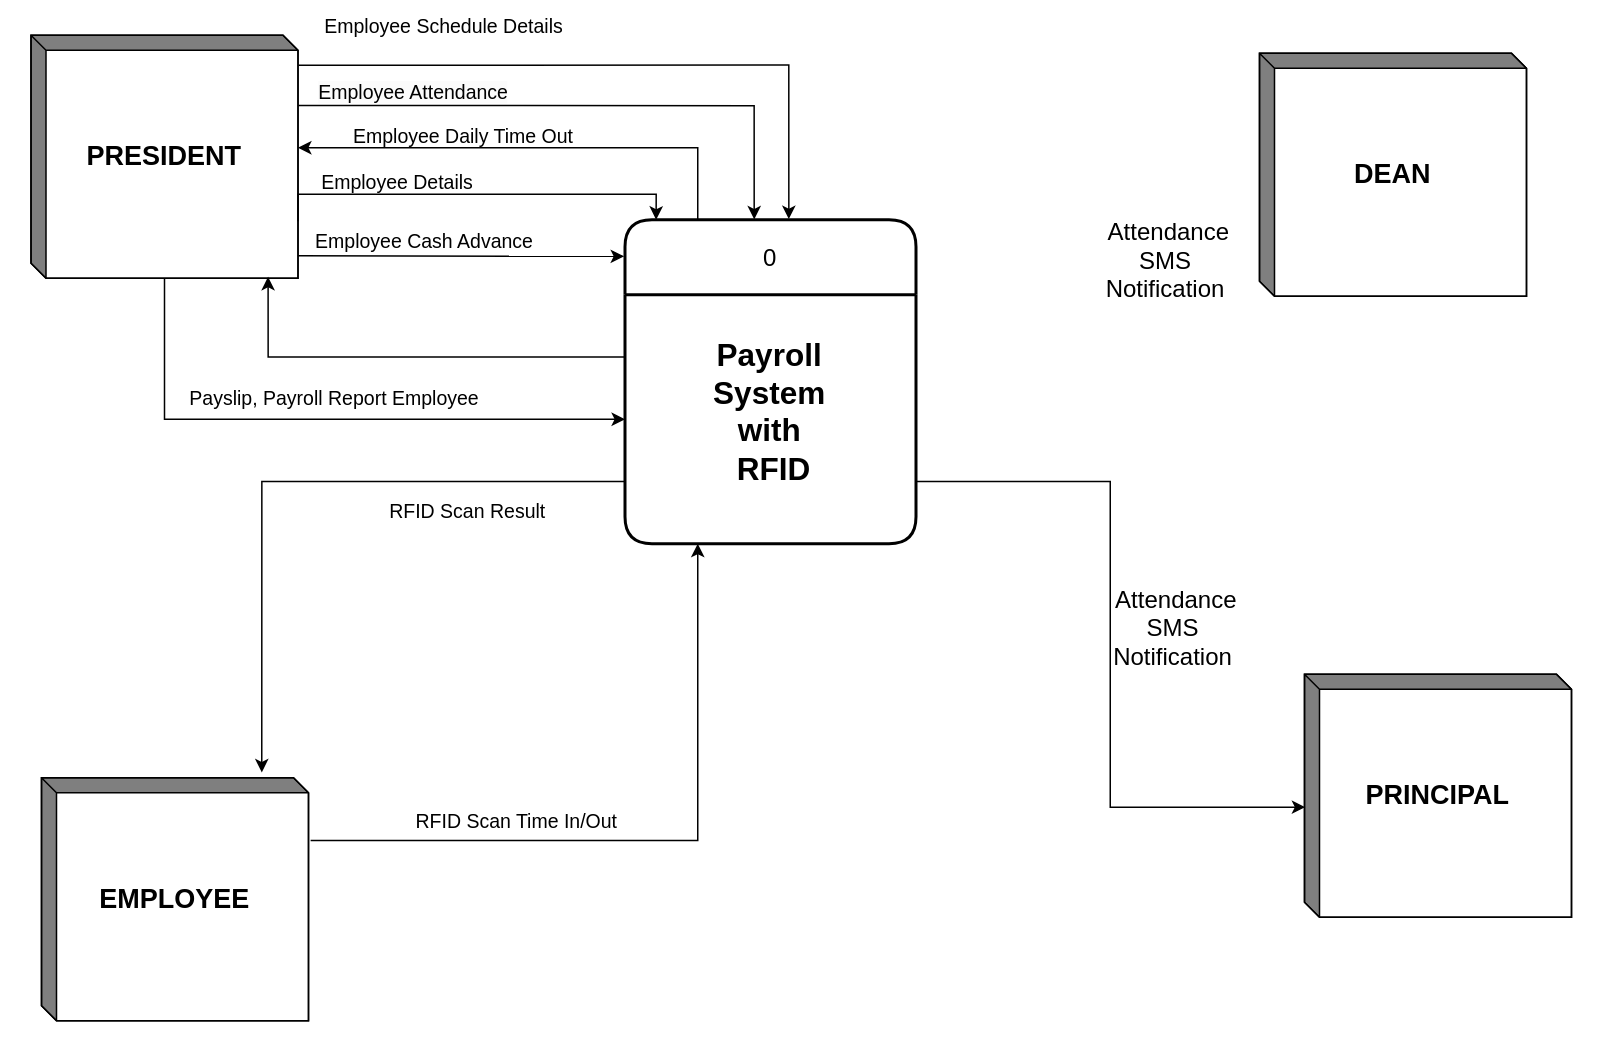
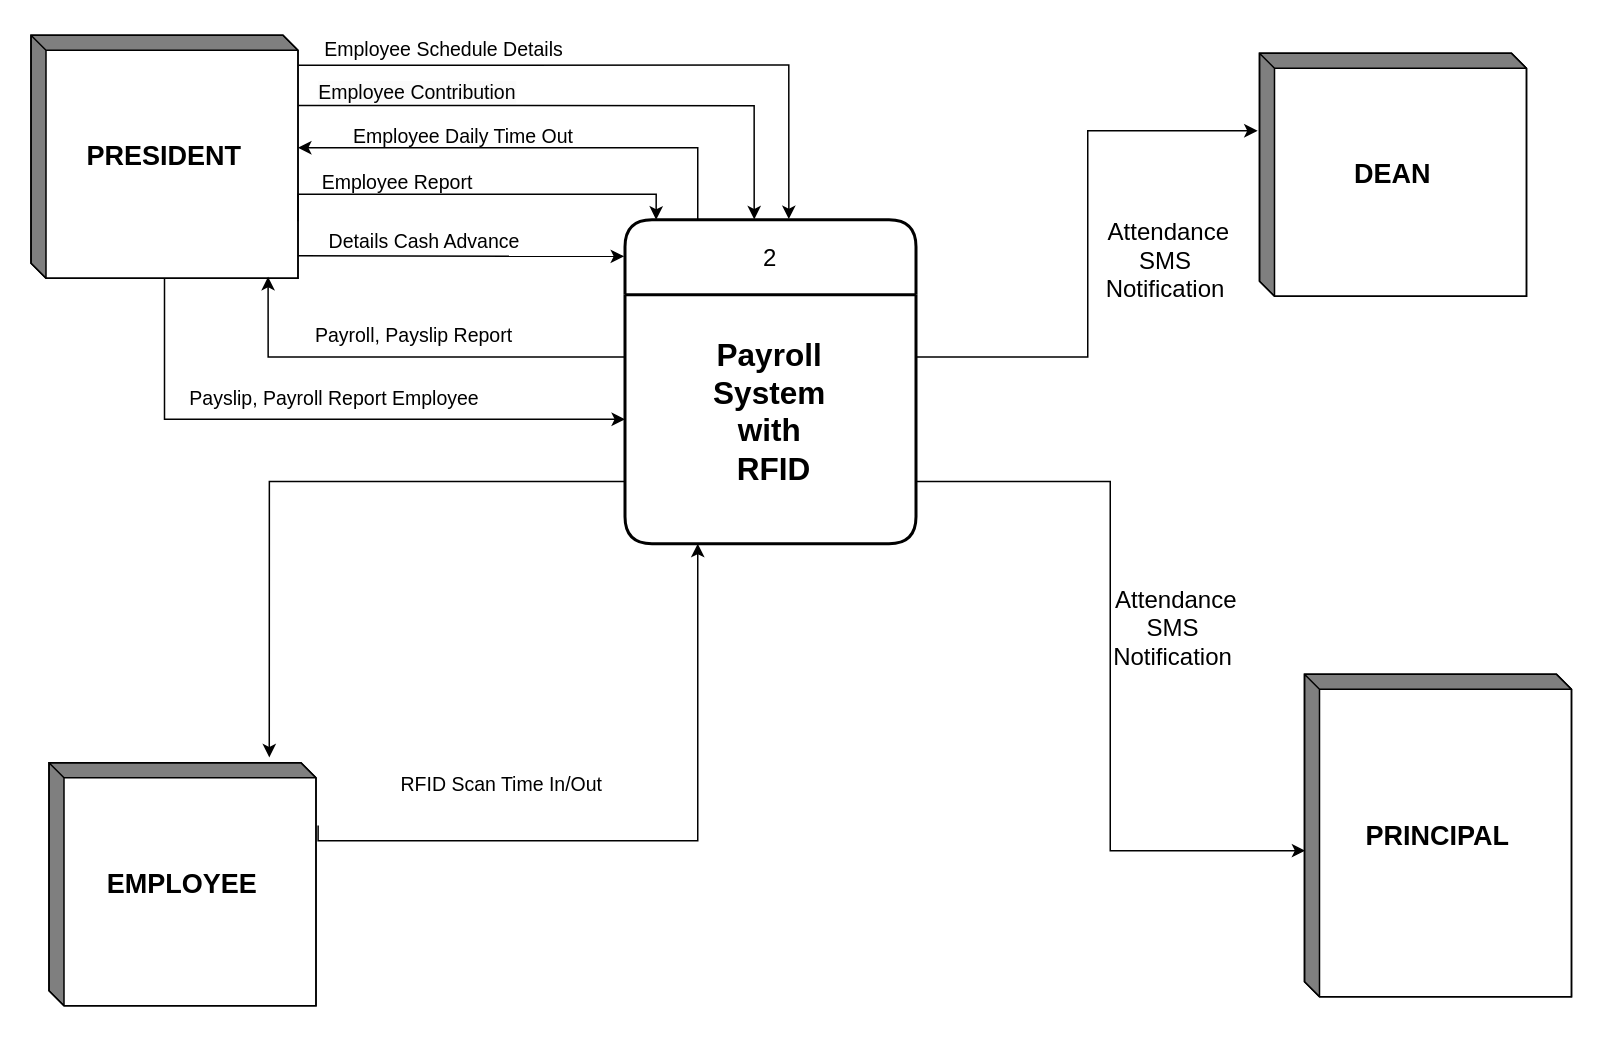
- <mxCell id="5" value="&lt;font style=&quot;font-size: 13px;&quot;&gt;Employee Schedule Details&lt;/font&gt;" style="text;html=1;align=left;verticalAlign=middle;whiteSpace=wrap;rounded=0;fontColor=#000000;" parent="1" vertex="1"><mxGeometry x="214" y="5" width="164" height="23" as="geometry" /></mxCell>
+ <mxCell id="5" value="&lt;font style=&quot;font-size: 13px;&quot;&gt;Employee Schedule Details&lt;/font&gt;" style="text;html=1;align=left;verticalAlign=middle;whiteSpace=wrap;rounded=0;fontColor=#000000;" parent="1" vertex="1"><mxGeometry x="214" y="20" width="164" height="23" as="geometry" /></mxCell>
- <mxCell id="27" value="&lt;span style=&quot;color: rgb(0, 0, 0); font-family: Helvetica; font-size: 13px; font-style: normal; font-variant-ligatures: normal; font-variant-caps: normal; font-weight: 400; letter-spacing: normal; orphans: 2; text-align: center; text-indent: 0px; text-transform: none; widows: 2; word-spacing: 0px; -webkit-text-stroke-width: 0px; white-space: normal; background-color: rgb(251, 251, 251); text-decoration-thickness: initial; text-decoration-style: initial; text-decoration-color: initial; display: inline !important; float: none;&quot;&gt;Employee Attendance&lt;/span&gt;" style="text;whiteSpace=wrap;html=1;" parent="1" vertex="1"><mxGeometry x="209.5" y="47" width="173" height="38" as="geometry" /></mxCell>
+ <mxCell id="27" value="&lt;span style=&quot;color: rgb(0, 0, 0); font-family: Helvetica; font-size: 13px; font-style: normal; font-variant-ligatures: normal; font-variant-caps: normal; font-weight: 400; letter-spacing: normal; orphans: 2; text-align: center; text-indent: 0px; text-transform: none; widows: 2; word-spacing: 0px; -webkit-text-stroke-width: 0px; white-space: normal; background-color: rgb(251, 251, 251); text-decoration-thickness: initial; text-decoration-style: initial; text-decoration-color: initial; display: inline !important; float: none;&quot;&gt;Employee Contribution&lt;/span&gt;" style="text;whiteSpace=wrap;html=1;" parent="1" vertex="1"><mxGeometry x="209.5" y="47" width="173" height="38" as="geometry" /></mxCell>
- <mxCell id="6" value="&lt;font style=&quot;font-size: 13px;&quot;&gt;Employee Details&lt;/font&gt;" style="text;html=1;align=center;verticalAlign=middle;whiteSpace=wrap;rounded=0;fontColor=#000000;" parent="1" vertex="1"><mxGeometry x="197" y="110" width="135" height="21" as="geometry" /></mxCell>
+ <mxCell id="6" value="&lt;font style=&quot;font-size: 13px;&quot;&gt;Employee Report&lt;/font&gt;" style="text;html=1;align=center;verticalAlign=middle;whiteSpace=wrap;rounded=0;fontColor=#000000;" parent="1" vertex="1"><mxGeometry x="197" y="110" width="135" height="21" as="geometry" /></mxCell>
- <mxCell id="25" value="&lt;font style=&quot;font-size: 13px;&quot;&gt;Employee Cash Advance&lt;/font&gt;" style="text;html=1;align=center;verticalAlign=middle;whiteSpace=wrap;rounded=0;fontColor=#000000;" parent="1" vertex="1"><mxGeometry x="197" y="149" width="171" height="21" as="geometry" /></mxCell>
+ <mxCell id="25" value="&lt;font style=&quot;font-size: 13px;&quot;&gt;Details Cash Advance&lt;/font&gt;" style="text;html=1;align=center;verticalAlign=middle;whiteSpace=wrap;rounded=0;fontColor=#000000;" parent="1" vertex="1"><mxGeometry x="197" y="149" width="171" height="21" as="geometry" /></mxCell>
+ <mxCell id="17" style="edgeStyle=orthogonalEdgeStyle;rounded=0;orthogonalLoop=1;jettySize=auto;html=1;exitX=1;exitY=0.25;exitDx=0;exitDy=0;entryX=-0.007;entryY=0.319;entryDx=0;entryDy=0;entryPerimeter=0;" parent="1" source="14" target="12" edge="1"><mxGeometry relative="1" as="geometry"><mxPoint x="856.947" y="237.632" as="targetPoint" /></mxGeometry></mxCell>
- <mxCell id="13" value="&lt;font style=&quot;font-size: 16px;&quot;&gt;0&lt;/font&gt;" style="swimlane;childLayout=stackLayout;horizontal=1;startSize=50;horizontalStack=0;rounded=1;fontSize=14;fontStyle=0;strokeWidth=2;resizeParent=0;resizeLast=1;shadow=0;dashed=0;align=center;arcSize=12;whiteSpace=wrap;html=1;swimlaneLine=1;" parent="1" vertex="1"><mxGeometry x="416" y="146" width="194" height="216" as="geometry" /></mxCell>
+ <mxCell id="13" value="&lt;font style=&quot;font-size: 16px;&quot;&gt;2&lt;/font&gt;" style="swimlane;childLayout=stackLayout;horizontal=1;startSize=50;horizontalStack=0;rounded=1;fontSize=14;fontStyle=0;strokeWidth=2;resizeParent=0;resizeLast=1;shadow=0;dashed=0;align=center;arcSize=12;whiteSpace=wrap;html=1;swimlaneLine=1;" parent="1" vertex="1"><mxGeometry x="416" y="146" width="194" height="216" as="geometry" /></mxCell>
+ <mxCell id="7" value="&lt;font style=&quot;font-size: 13px;&quot;&gt;Payroll, Payslip Report&lt;/font&gt;" style="text;html=1;align=center;verticalAlign=middle;whiteSpace=wrap;rounded=0;fontColor=#000000;strokeColor=none;" parent="1" vertex="1"><mxGeometry x="182" y="209" width="187" height="28" as="geometry" /></mxCell>
- <mxCell id="8" value="&lt;font style=&quot;font-size: 13px;&quot;&gt;&amp;nbsp;RFID Scan Result&lt;/font&gt;" style="text;html=1;align=center;verticalAlign=middle;whiteSpace=wrap;rounded=0;fontColor=#000000;" parent="1" vertex="1"><mxGeometry x="222" y="325" width="175" height="29" as="geometry" /></mxCell>
- <mxCell id="18" value="&lt;b&gt;&lt;font style=&quot;font-size: 18px;&quot;&gt;PRINCIPAL&lt;/font&gt;&lt;/b&gt;" style="html=1;dashed=0;whiteSpace=wrap;shape=mxgraph.dfd.externalEntity;fillColor=none;strokeColor=#000000;" parent="1" vertex="1"><mxGeometry x="869" y="449" width="178" height="162" as="geometry" /></mxCell>
+ <mxCell id="18" value="&lt;b&gt;&lt;font style=&quot;font-size: 18px;&quot;&gt;PRINCIPAL&lt;/font&gt;&lt;/b&gt;" style="html=1;dashed=0;whiteSpace=wrap;shape=mxgraph.dfd.externalEntity;fillColor=none;strokeColor=#000000;" parent="1" vertex="1"><mxGeometry x="869" y="449" width="178" height="215" as="geometry" /></mxCell>
- <mxCell id="9" value="&lt;font style=&quot;font-size: 13px;&quot;&gt;RFID Scan Time In/Out&lt;/font&gt;" style="text;html=1;align=center;verticalAlign=middle;whiteSpace=wrap;rounded=0;fontColor=#000000;" parent="1" vertex="1"><mxGeometry x="239" y="538" width="210" height="18" as="geometry" /></mxCell>
+ <mxCell id="9" value="&lt;font style=&quot;font-size: 13px;&quot;&gt;RFID Scan Time In/Out&lt;/font&gt;" style="text;html=1;align=center;verticalAlign=middle;whiteSpace=wrap;rounded=0;fontColor=#000000;" parent="1" vertex="1"><mxGeometry x="229" y="513" width="210" height="18" as="geometry" /></mxCell>
- <mxCell id="4" value="&lt;b&gt;&lt;font style=&quot;font-size: 18px;&quot;&gt;EMPLOYEE&lt;/font&gt;&lt;/b&gt;" style="html=1;dashed=0;whiteSpace=wrap;shape=mxgraph.dfd.externalEntity;fillColor=none;strokeColor=#000000;" parent="1" vertex="1"><mxGeometry x="27" y="518" width="178" height="162" as="geometry" /></mxCell>
+ <mxCell id="4" value="&lt;b&gt;&lt;font style=&quot;font-size: 18px;&quot;&gt;EMPLOYEE&lt;/font&gt;&lt;/b&gt;" style="html=1;dashed=0;whiteSpace=wrap;shape=mxgraph.dfd.externalEntity;fillColor=none;strokeColor=#000000;" parent="1" vertex="1"><mxGeometry x="32" y="508" width="178" height="162" as="geometry" /></mxCell>
